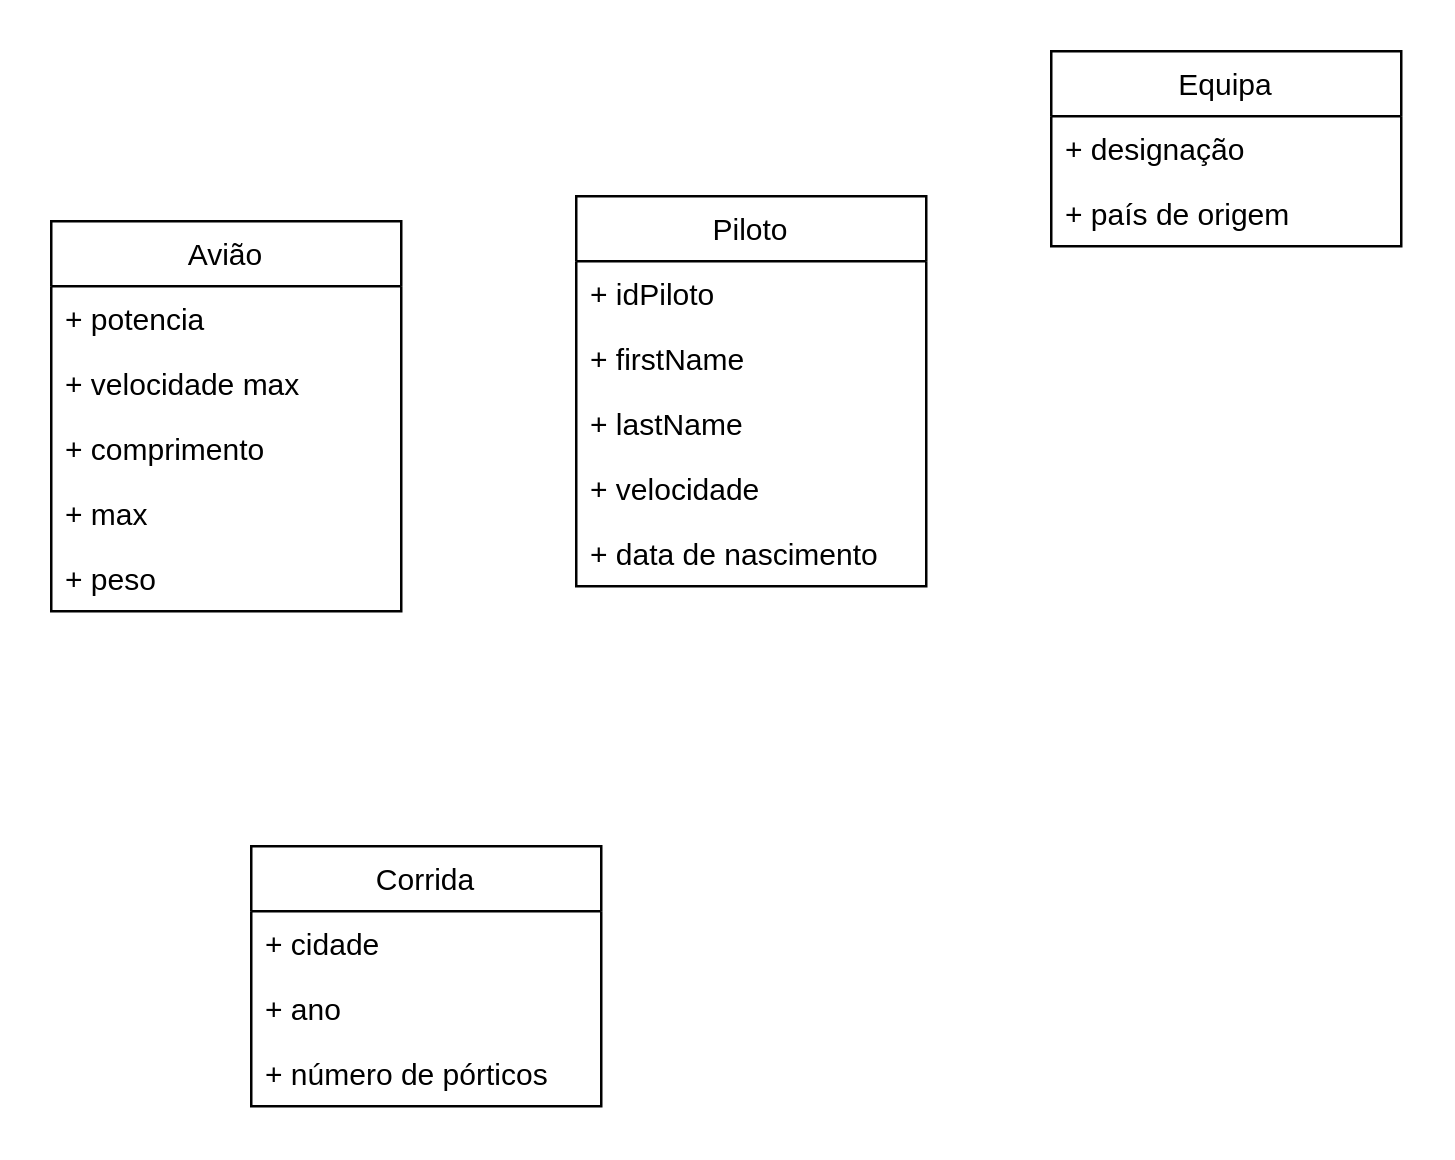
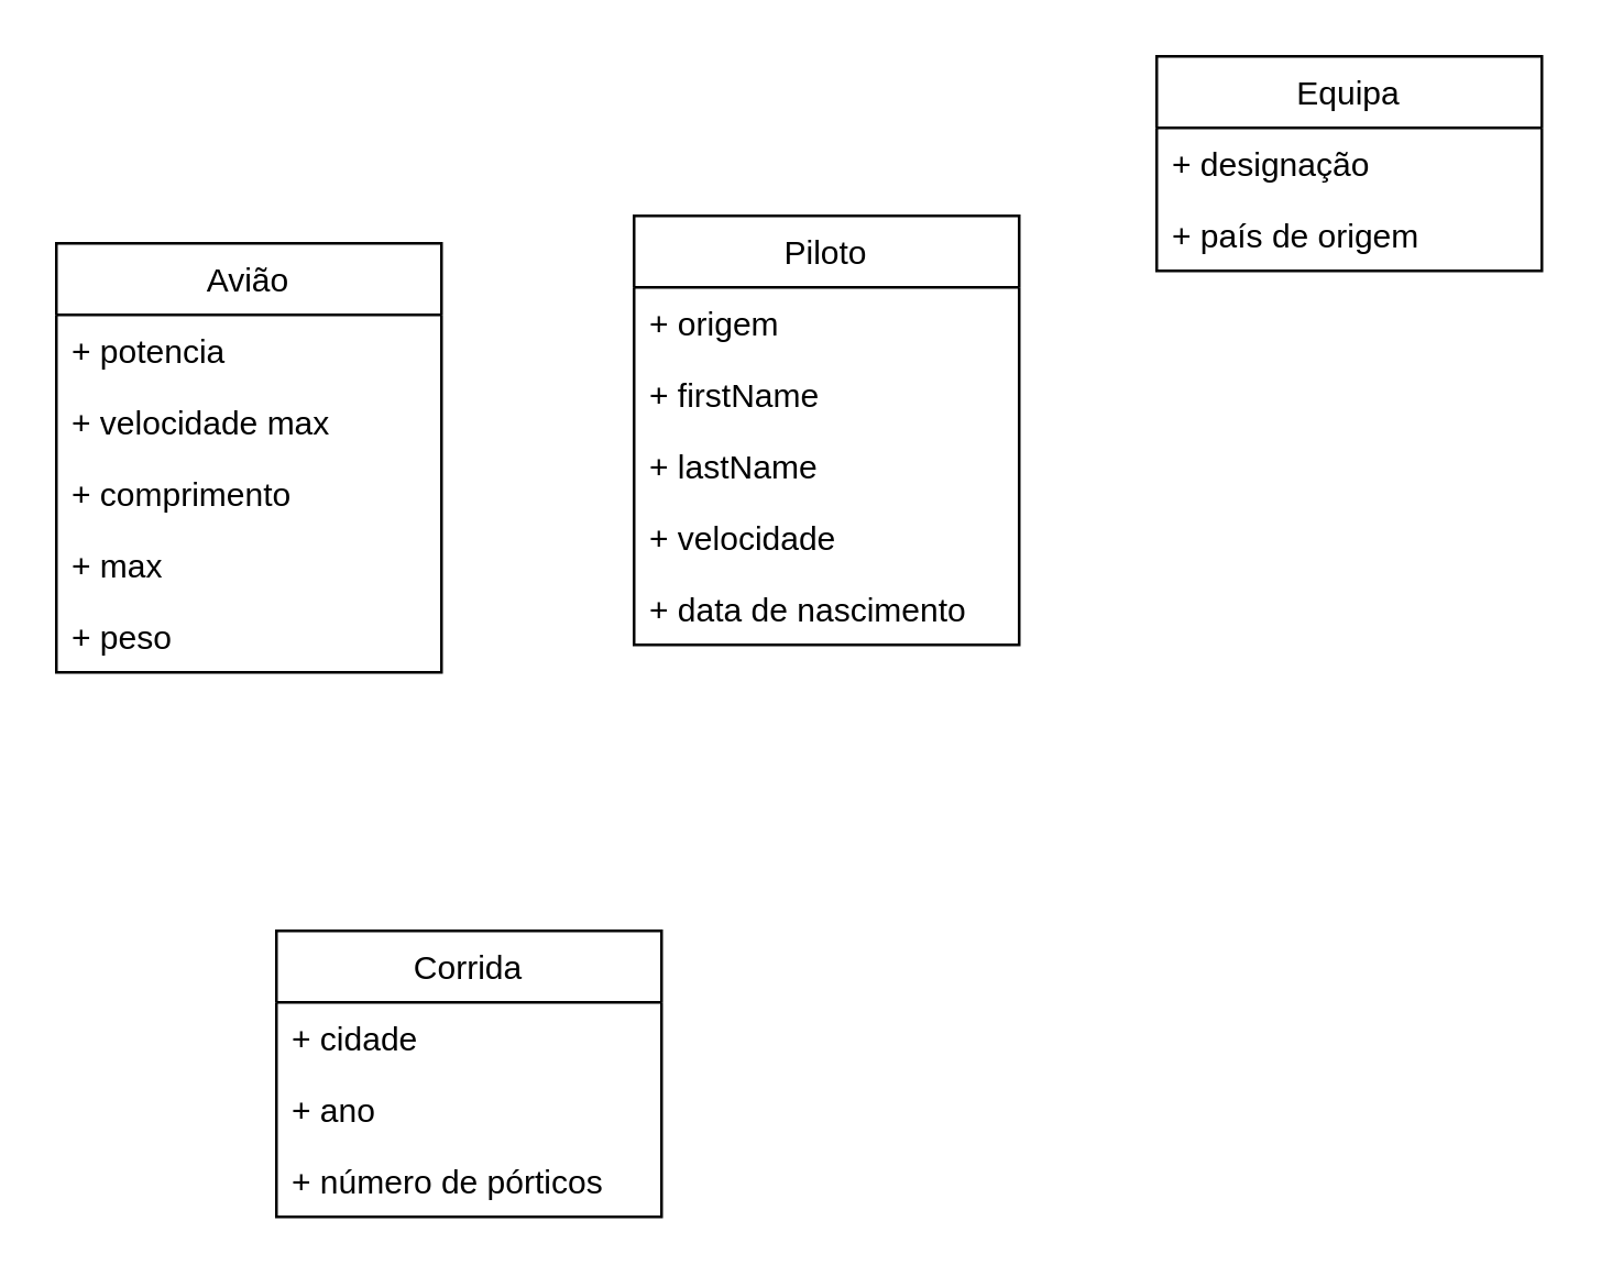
- <mxCell id="3" value="+ idPiloto" style="text;strokeColor=none;fillColor=none;align=left;verticalAlign=top;spacingLeft=4;spacingRight=4;overflow=hidden;rotatable=0;points=[[0,0.5],[1,0.5]];portConstraint=eastwest;" vertex="1" parent="2"><mxGeometry y="26" width="140" height="26" as="geometry" /></mxCell>
+ <mxCell id="3" value="+ origem" style="text;strokeColor=none;fillColor=none;align=left;verticalAlign=top;spacingLeft=4;spacingRight=4;overflow=hidden;rotatable=0;points=[[0,0.5],[1,0.5]];portConstraint=eastwest;" vertex="1" parent="2"><mxGeometry y="26" width="140" height="26" as="geometry" /></mxCell>
